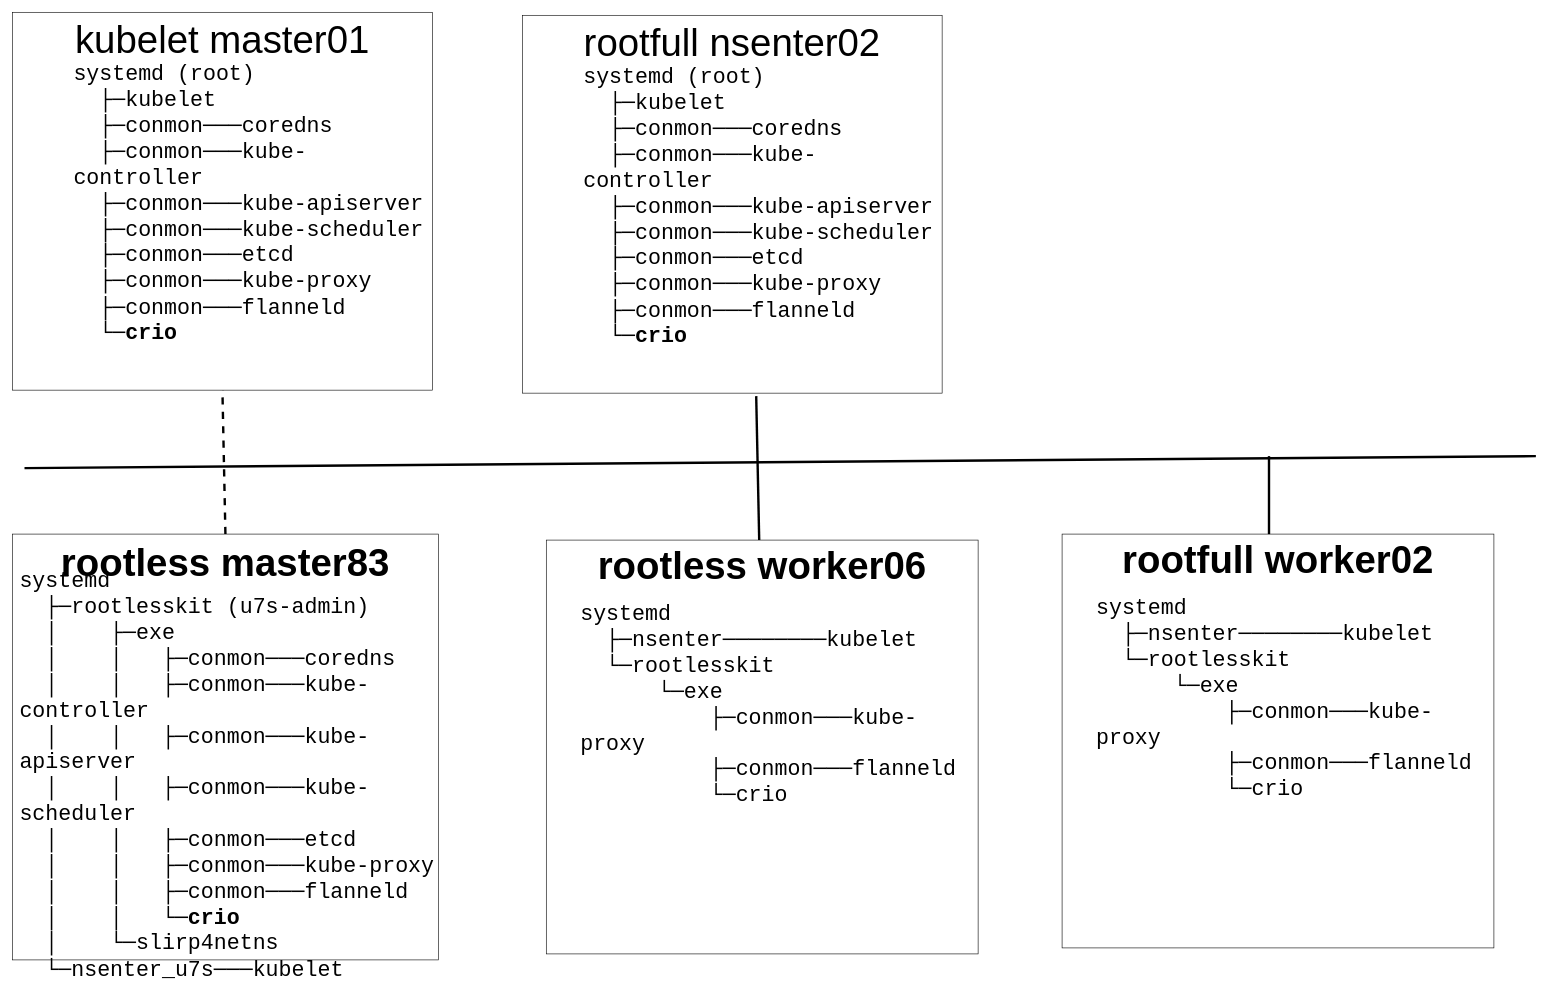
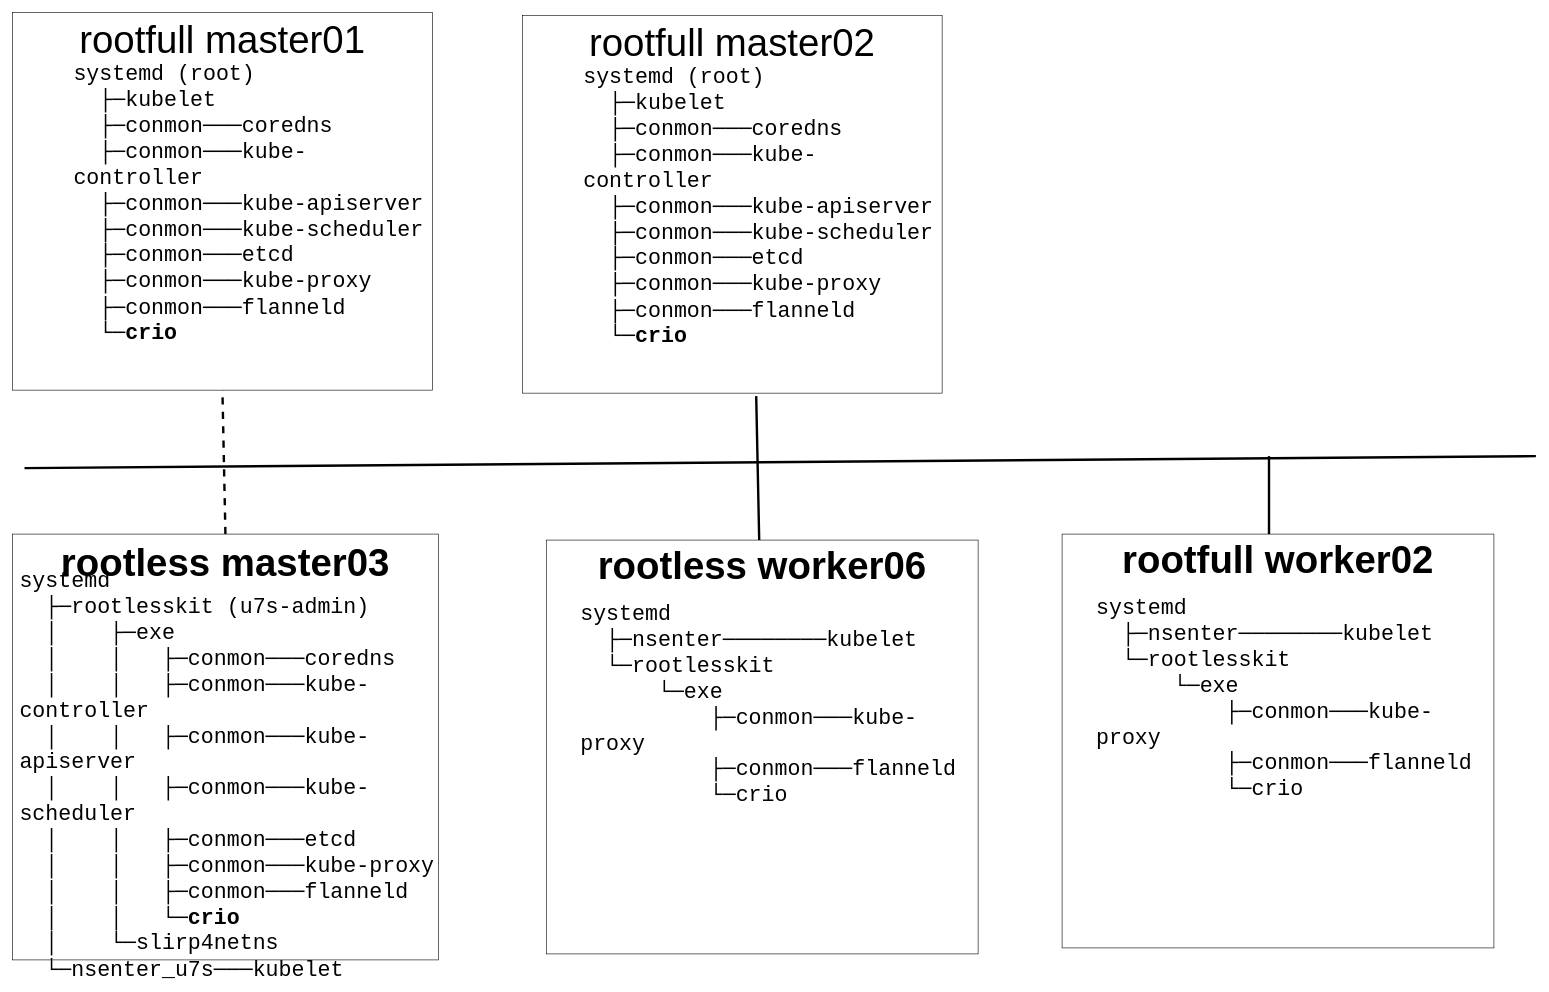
- <mxCell id="2" value="&lt;font style=&quot;font-size: 64px;&quot;&gt;kubelet master01&lt;br&gt;&lt;br&gt;&lt;br&gt;&lt;br&gt;&lt;br&gt;&lt;br&gt;&lt;br&gt;&amp;nbsp;&lt;/font&gt;" style="rounded=0;whiteSpace=wrap;html=1;" parent="1" vertex="1"><mxGeometry x="20" y="20" width="700" height="630" as="geometry" /></mxCell>
+ <mxCell id="2" value="&lt;font style=&quot;font-size: 64px;&quot;&gt;rootfull master01&lt;br&gt;&lt;br&gt;&lt;br&gt;&lt;br&gt;&lt;br&gt;&lt;br&gt;&lt;br&gt;&amp;nbsp;&lt;/font&gt;" style="rounded=0;whiteSpace=wrap;html=1;" parent="1" vertex="1"><mxGeometry x="20" y="20" width="700" height="630" as="geometry" /></mxCell>
- <mxCell id="8" value="&lt;font style=&quot;font-size: 64px;&quot;&gt;rootfull nsenter02&lt;br&gt;&lt;br&gt;&lt;br&gt;&lt;br&gt;&lt;br&gt;&lt;br&gt;&lt;br&gt;&amp;nbsp;&lt;/font&gt;" style="rounded=0;whiteSpace=wrap;html=1;" vertex="1" parent="1"><mxGeometry x="870" y="25" width="700" height="630" as="geometry" /></mxCell>
+ <mxCell id="8" value="&lt;font style=&quot;font-size: 64px;&quot;&gt;rootfull master02&lt;br&gt;&lt;br&gt;&lt;br&gt;&lt;br&gt;&lt;br&gt;&lt;br&gt;&lt;br&gt;&amp;nbsp;&lt;/font&gt;" style="rounded=0;whiteSpace=wrap;html=1;" vertex="1" parent="1"><mxGeometry x="870" y="25" width="700" height="630" as="geometry" /></mxCell>
- <mxCell id="4" value="&lt;font style=&quot;font-size: 64px;&quot;&gt;&lt;b&gt;rootless master83&lt;br&gt;&lt;/b&gt;&lt;br&gt;&lt;br&gt;&lt;br&gt;&lt;br&gt;&lt;br&gt;&lt;br&gt;&lt;br&gt;&amp;nbsp;&lt;/font&gt;" style="rounded=0;whiteSpace=wrap;html=1;" parent="1" vertex="1"><mxGeometry x="20" y="890" width="710" height="710" as="geometry" /></mxCell>
+ <mxCell id="4" value="&lt;font style=&quot;font-size: 64px;&quot;&gt;&lt;b&gt;rootless master03&lt;br&gt;&lt;/b&gt;&lt;br&gt;&lt;br&gt;&lt;br&gt;&lt;br&gt;&lt;br&gt;&lt;br&gt;&lt;br&gt;&amp;nbsp;&lt;/font&gt;" style="rounded=0;whiteSpace=wrap;html=1;" parent="1" vertex="1"><mxGeometry x="20" y="890" width="710" height="710" as="geometry" /></mxCell>
